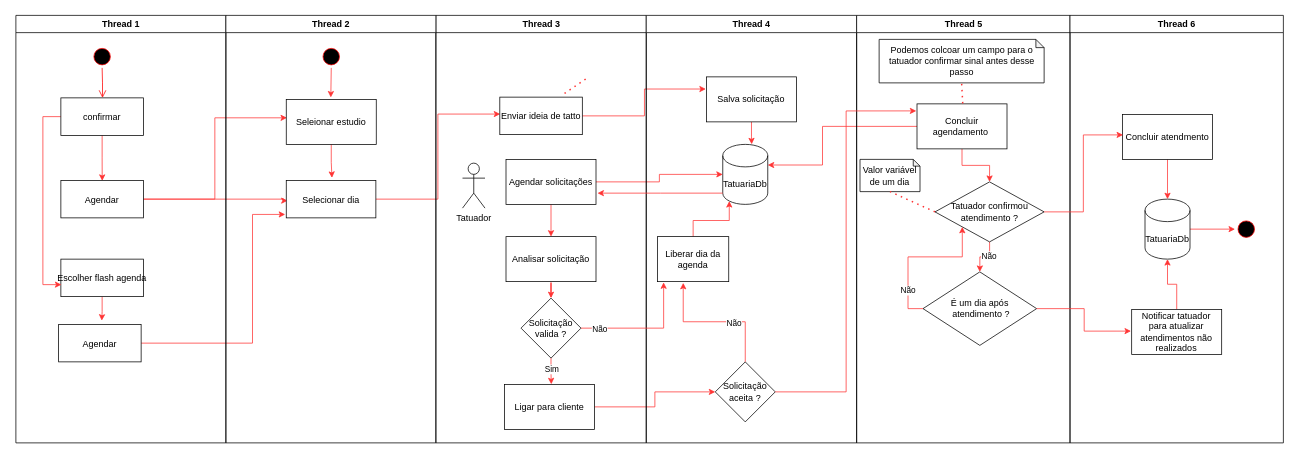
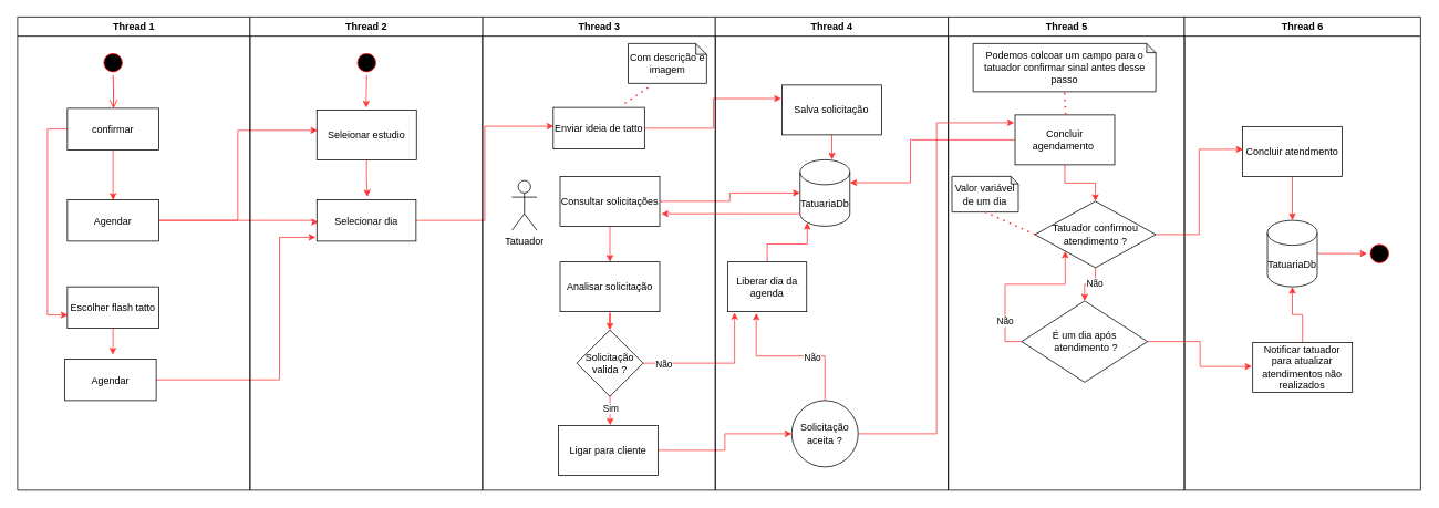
+ <mxCell id="26" value="Com descrição e imagem" style="shape=note;whiteSpace=wrap;html=1;backgroundOutline=1;darkOpacity=0.05;size=13;" vertex="1" parent="20"><mxGeometry x="175.5" y="32" width="94.5" height="48" as="geometry" /></mxCell>
- <mxCell id="25" value="Agendar solicitações" style="rounded=0;whiteSpace=wrap;html=1;" vertex="1" parent="20"><mxGeometry x="93.5" y="192" width="120" height="60" as="geometry" /></mxCell>
+ <mxCell id="25" value="Consultar solicitações" style="rounded=0;whiteSpace=wrap;html=1;" vertex="1" parent="20"><mxGeometry x="93.5" y="192" width="120" height="60" as="geometry" /></mxCell>
- <mxCell id="14" value="Escolher flash agenda" style="" parent="10" vertex="1"><mxGeometry x="60" y="325" width="110" height="50" as="geometry" /></mxCell>
+ <mxCell id="14" value="Escolher flash tatto" style="" parent="10" vertex="1"><mxGeometry x="60" y="325" width="110" height="50" as="geometry" /></mxCell>
- <mxCell id="45" value="Solicitação aceita ?" style="rhombus;whiteSpace=wrap;html=1;" vertex="1" parent="39"><mxGeometry x="92" y="462" width="80" height="80" as="geometry" /></mxCell>
+ <mxCell id="45" value="Solicitação aceita ?" style="ellipse;whiteSpace=wrap;html=1;" vertex="1" parent="39"><mxGeometry x="92" y="462" width="80" height="80" as="geometry" /></mxCell>
